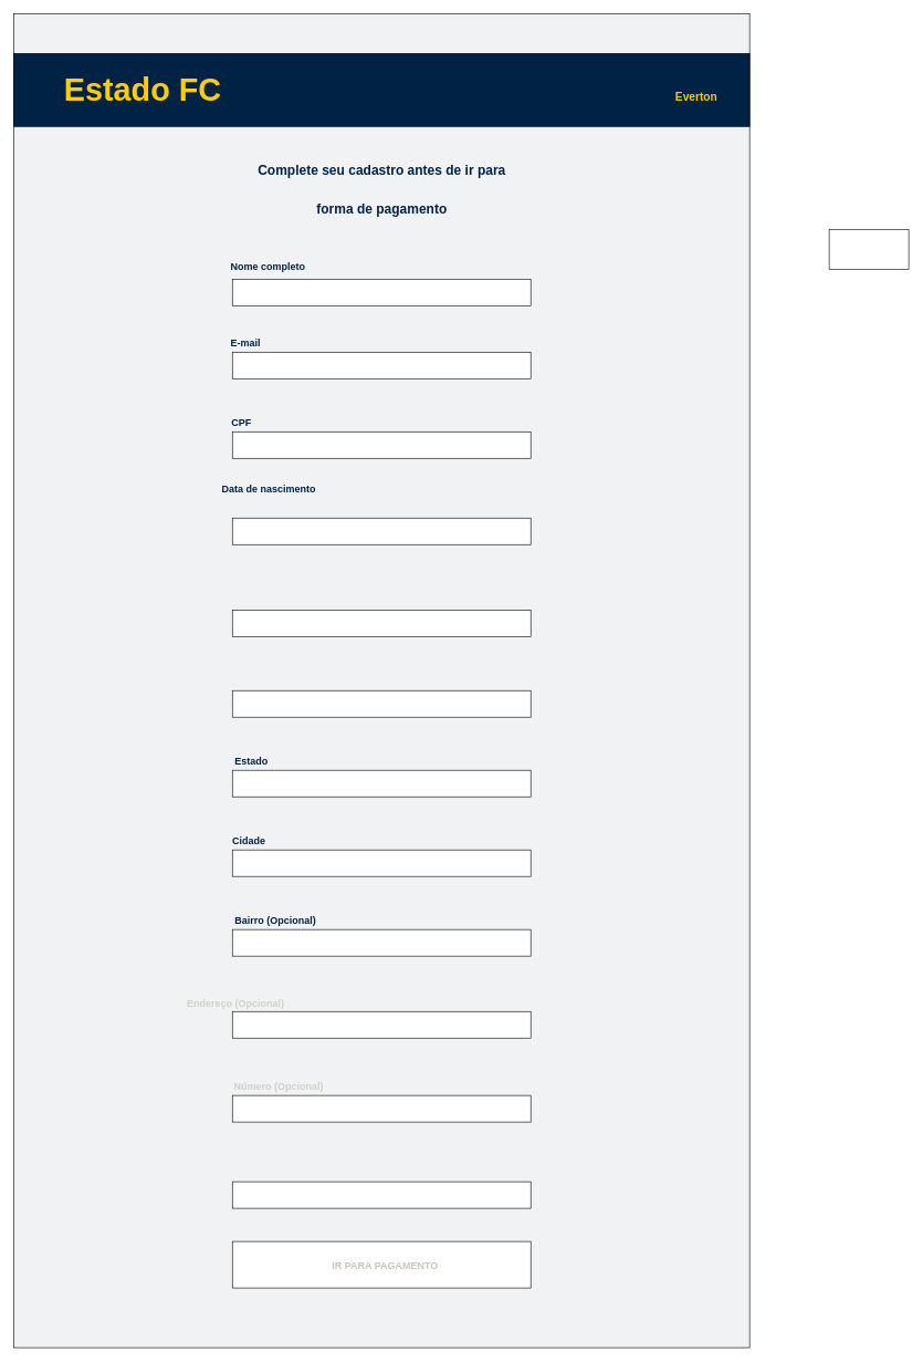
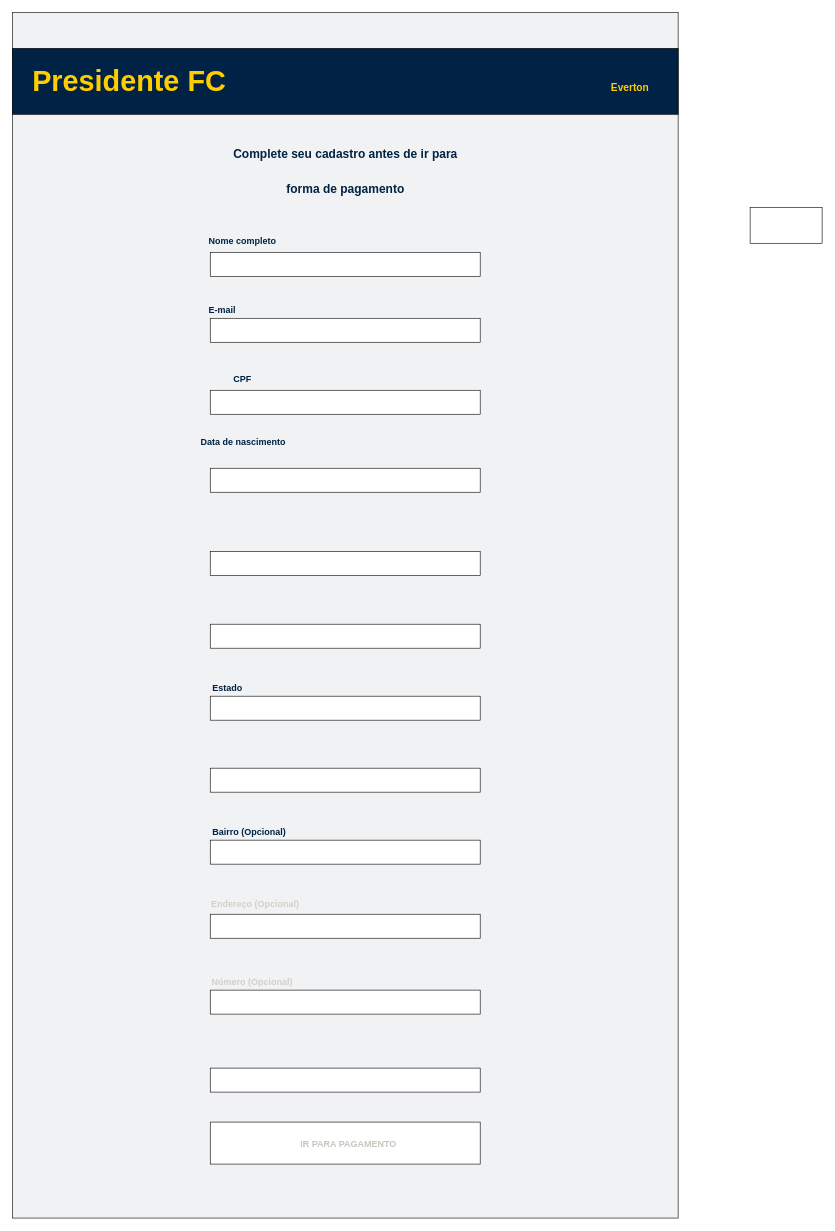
- <mxCell id="5" value="Estado FC" style="text;html=1;align=center;verticalAlign=middle;whiteSpace=wrap;rounded=0;fontColor=#ffcd00;fontSize=48;fontStyle=1" vertex="1" parent="1"><mxGeometry x="50" y="120" width="330" height="30" as="geometry" /></mxCell>
+ <mxCell id="5" value="Presidente FC" style="text;html=1;align=center;verticalAlign=middle;whiteSpace=wrap;rounded=0;fontColor=#ffcd00;fontSize=48;fontStyle=1" vertex="1" parent="1"><mxGeometry x="50" y="120" width="330" height="30" as="geometry" /></mxCell>
- <mxCell id="8" value="&lt;font data-darkreader-inline-color=&quot;&quot; color=&quot;#002244&quot; style=&quot;font-size: 15px; --darkreader-inline-color: #d3cfc9;&quot;&gt;CPF&lt;/font&gt;" style="text;html=1;align=center;verticalAlign=middle;whiteSpace=wrap;rounded=0;fontColor=#ffcd00;fontSize=48;fontStyle=1" vertex="1" parent="1"><mxGeometry x="274" y="610" width="180" height="30" as="geometry" /></mxCell>
+ <mxCell id="8" value="&lt;font data-darkreader-inline-color=&quot;&quot; color=&quot;#002244&quot; style=&quot;font-size: 15px; --darkreader-inline-color: #d3cfc9;&quot;&gt;CPF&lt;/font&gt;" style="text;html=1;align=center;verticalAlign=middle;whiteSpace=wrap;rounded=0;fontColor=#ffcd00;fontSize=48;fontStyle=1" vertex="1" parent="1"><mxGeometry x="314" y="605" width="180" height="30" as="geometry" /></mxCell>
- <mxCell id="11" value="&lt;font data-darkreader-inline-color=&quot;&quot; color=&quot;#002244&quot; style=&quot;font-size: 15px; --darkreader-inline-color: #d3cfc9;&quot;&gt;Cidade&lt;/font&gt;" style="text;html=1;align=center;verticalAlign=middle;whiteSpace=wrap;rounded=0;fontColor=#ffcd00;fontSize=48;fontStyle=1" vertex="1" parent="1"><mxGeometry x="280" y="1240" width="190" height="30" as="geometry" /></mxCell>
- <mxCell id="28" value="&lt;font style=&quot;--darkreader-inline-color: #c9c4bd;&quot; data-darkreader-inline-color=&quot;&quot; color=&quot;#d3cfc9&quot;&gt;&lt;span style=&quot;font-size: 15px;&quot;&gt;Endereço (Opcional)&lt;/span&gt;&lt;/font&gt;" style="text;html=1;align=center;verticalAlign=middle;whiteSpace=wrap;rounded=0;fontColor=#ffcd00;fontSize=48;fontStyle=1" vertex="1" parent="1"><mxGeometry x="280" y="1485" width="150" height="30" as="geometry" /></mxCell>
+ <mxCell id="28" value="&lt;font style=&quot;--darkreader-inline-color: #c9c4bd;&quot; data-darkreader-inline-color=&quot;&quot; color=&quot;#d3cfc9&quot;&gt;&lt;span style=&quot;font-size: 15px;&quot;&gt;Endereço (Opcional)&lt;/span&gt;&lt;/font&gt;" style="text;html=1;align=center;verticalAlign=middle;whiteSpace=wrap;rounded=0;fontColor=#ffcd00;fontSize=48;fontStyle=1" vertex="1" parent="1"><mxGeometry x="350" y="1480" width="150" height="30" as="geometry" /></mxCell>
